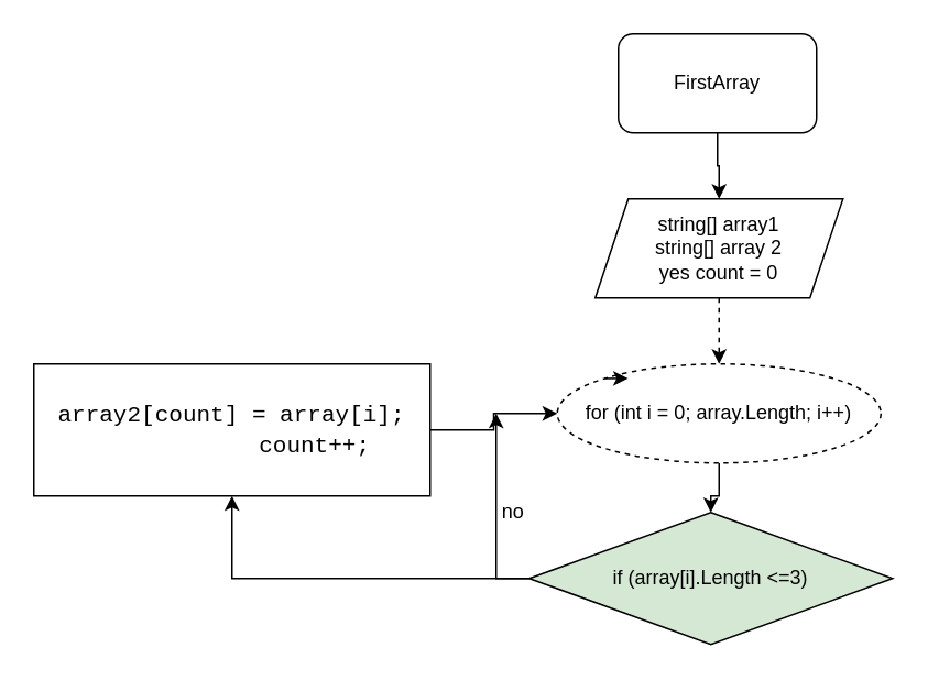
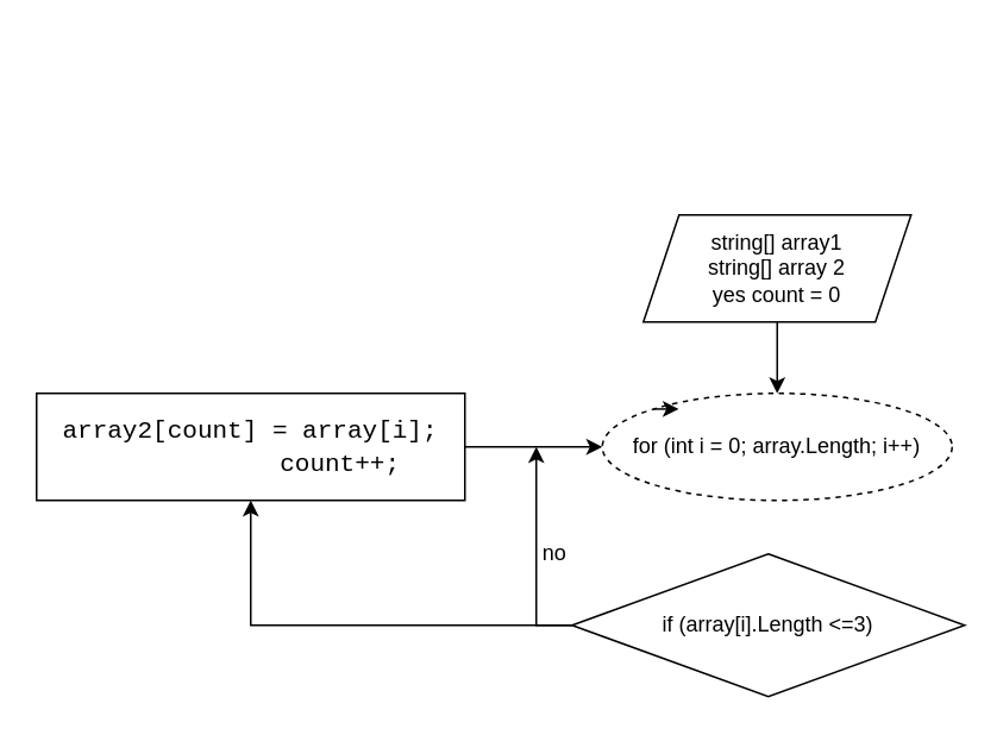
- <mxCell id="3" value="FirstArray" style="rounded=1;whiteSpace=wrap;html=1;" vertex="1" parent="1"><mxGeometry x="374" y="20" width="120" height="60" as="geometry" /></mxCell>
- <mxCell id="2" style="edgeStyle=orthogonalEdgeStyle;rounded=0;orthogonalLoop=1;jettySize=auto;html=1;entryX=0.5;entryY=0;entryDx=0;entryDy=0;" edge="1" parent="1" source="3" target="5"><mxGeometry relative="1" as="geometry" /></mxCell>
- <mxCell id="4" style="edgeStyle=orthogonalEdgeStyle;rounded=0;orthogonalLoop=1;jettySize=auto;html=1;entryX=0.5;entryY=0;entryDx=0;entryDy=0;dashed=1;" edge="1" parent="1" source="5" target="7"><mxGeometry relative="1" as="geometry" /></mxCell>
+ <mxCell id="4" style="edgeStyle=orthogonalEdgeStyle;rounded=0;orthogonalLoop=1;jettySize=auto;html=1;entryX=0.5;entryY=0;entryDx=0;entryDy=0;" edge="1" parent="1" source="5" target="7"><mxGeometry relative="1" as="geometry" /></mxCell>
- <mxCell id="13" value="&lt;div style=&quot;font-family: Consolas, &amp;quot;Courier New&amp;quot;, monospace; font-size: 14px; line-height: 19px;&quot;&gt;&lt;div&gt;&lt;span style=&quot;&quot;&gt;array2&lt;/span&gt;[&lt;span style=&quot;&quot;&gt;count&lt;/span&gt;] = &lt;span style=&quot;&quot;&gt;array&lt;/span&gt;[&lt;span style=&quot;&quot;&gt;i&lt;/span&gt;];&lt;/div&gt;&lt;div&gt;&amp;nbsp; &amp;nbsp; &amp;nbsp; &amp;nbsp; &amp;nbsp; &amp;nbsp; &lt;span style=&quot;&quot;&gt;count&lt;/span&gt;++;&lt;/div&gt;&lt;/div&gt;" style="rounded=0;whiteSpace=wrap;html=1;fillColor=default;strokeColor=default;labelBackgroundColor=default;fontColor=#000000;" vertex="1" parent="1"><mxGeometry x="20" y="220" width="240" height="80" as="geometry" /></mxCell>
+ <mxCell id="13" value="&lt;div style=&quot;font-family: Consolas, &amp;quot;Courier New&amp;quot;, monospace; font-size: 14px; line-height: 19px;&quot;&gt;&lt;div&gt;&lt;span style=&quot;&quot;&gt;array2&lt;/span&gt;[&lt;span style=&quot;&quot;&gt;count&lt;/span&gt;] = &lt;span style=&quot;&quot;&gt;array&lt;/span&gt;[&lt;span style=&quot;&quot;&gt;i&lt;/span&gt;];&lt;/div&gt;&lt;div&gt;&amp;nbsp; &amp;nbsp; &amp;nbsp; &amp;nbsp; &amp;nbsp; &amp;nbsp; &lt;span style=&quot;&quot;&gt;count&lt;/span&gt;++;&lt;/div&gt;&lt;/div&gt;" style="rounded=0;whiteSpace=wrap;html=1;fillColor=default;strokeColor=default;labelBackgroundColor=default;fontColor=#000000;" vertex="1" parent="1"><mxGeometry y="220" width="240" height="60" as="geometry" x="20" /></mxCell>
- <mxCell id="6" style="edgeStyle=orthogonalEdgeStyle;rounded=0;orthogonalLoop=1;jettySize=auto;html=1;entryX=0.5;entryY=0;entryDx=0;entryDy=0;" edge="1" parent="1" source="7" target="10"><mxGeometry relative="1" as="geometry" /></mxCell>
- <mxCell id="10" value="if (array[i].Length &amp;lt;=3)" style="rhombus;whiteSpace=wrap;html=1;fillColor=#d5e8d4;" vertex="1" parent="1"><mxGeometry x="320" y="310" width="220" height="80" as="geometry" /></mxCell>
+ <mxCell id="10" value="if (array[i].Length &amp;lt;=3)" style="rhombus;whiteSpace=wrap;html=1;" vertex="1" parent="1"><mxGeometry x="320" y="310" width="220" height="80" as="geometry" /></mxCell>
